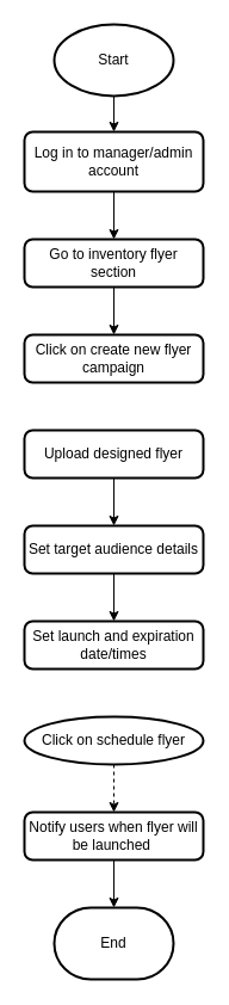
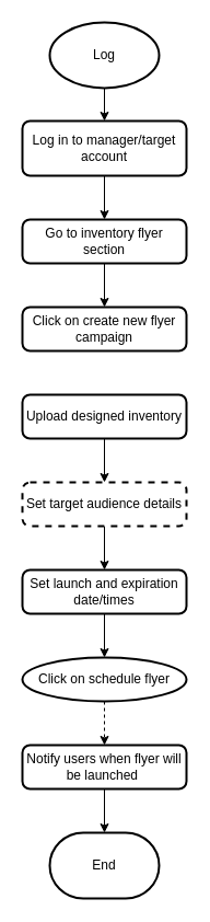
- <mxCell id="3" value="Start" style="strokeWidth=2;html=1;shape=mxgraph.flowchart.start_1;whiteSpace=wrap;" vertex="1" parent="1"><mxGeometry x="45" y="20" width="100" height="60" as="geometry" /></mxCell>
+ <mxCell id="3" value="Log" style="strokeWidth=2;html=1;shape=mxgraph.flowchart.start_1;whiteSpace=wrap;" vertex="1" parent="1"><mxGeometry x="45" y="20" width="100" height="60" as="geometry" /></mxCell>
- <mxCell id="5" value="Log in to manager/admin account" style="rounded=1;whiteSpace=wrap;html=1;absoluteArcSize=1;arcSize=14;strokeWidth=2;" vertex="1" parent="1"><mxGeometry x="20" y="110" width="150" height="50" as="geometry" /></mxCell>
+ <mxCell id="5" value="Log in to manager/target account" style="rounded=1;whiteSpace=wrap;html=1;absoluteArcSize=1;arcSize=14;strokeWidth=2;" vertex="1" parent="1"><mxGeometry x="20" y="110" width="150" height="50" as="geometry" /></mxCell>
- <mxCell id="10" value="Upload designed flyer" style="rounded=1;whiteSpace=wrap;html=1;absoluteArcSize=1;arcSize=14;strokeWidth=2;" vertex="1" parent="1"><mxGeometry x="20" y="360" width="150" height="40" as="geometry" /></mxCell>
+ <mxCell id="10" value="Upload designed inventory" style="rounded=1;whiteSpace=wrap;html=1;absoluteArcSize=1;arcSize=14;strokeWidth=2;" vertex="1" parent="1"><mxGeometry x="20" y="360" width="150" height="40" as="geometry" /></mxCell>
- <mxCell id="12" value="Set target audience details" style="rounded=1;whiteSpace=wrap;html=1;absoluteArcSize=1;arcSize=14;strokeWidth=2;" vertex="1" parent="1"><mxGeometry x="20" y="440" width="150" height="40" as="geometry" /></mxCell>
+ <mxCell id="12" value="Set target audience details" style="rounded=1;whiteSpace=wrap;html=1;absoluteArcSize=1;arcSize=14;strokeWidth=2;dashed=1;" vertex="1" parent="1"><mxGeometry x="20" y="440" width="150" height="40" as="geometry" /></mxCell>
+ <mxCell id="13" style="edgeStyle=orthogonalEdgeStyle;rounded=0;orthogonalLoop=1;jettySize=auto;html=1;exitX=0.5;exitY=1;exitDx=0;exitDy=0;entryX=0.5;entryY=0;entryDx=0;entryDy=0;" edge="1" parent="1" source="14" target="16"><mxGeometry relative="1" as="geometry" /></mxCell>
